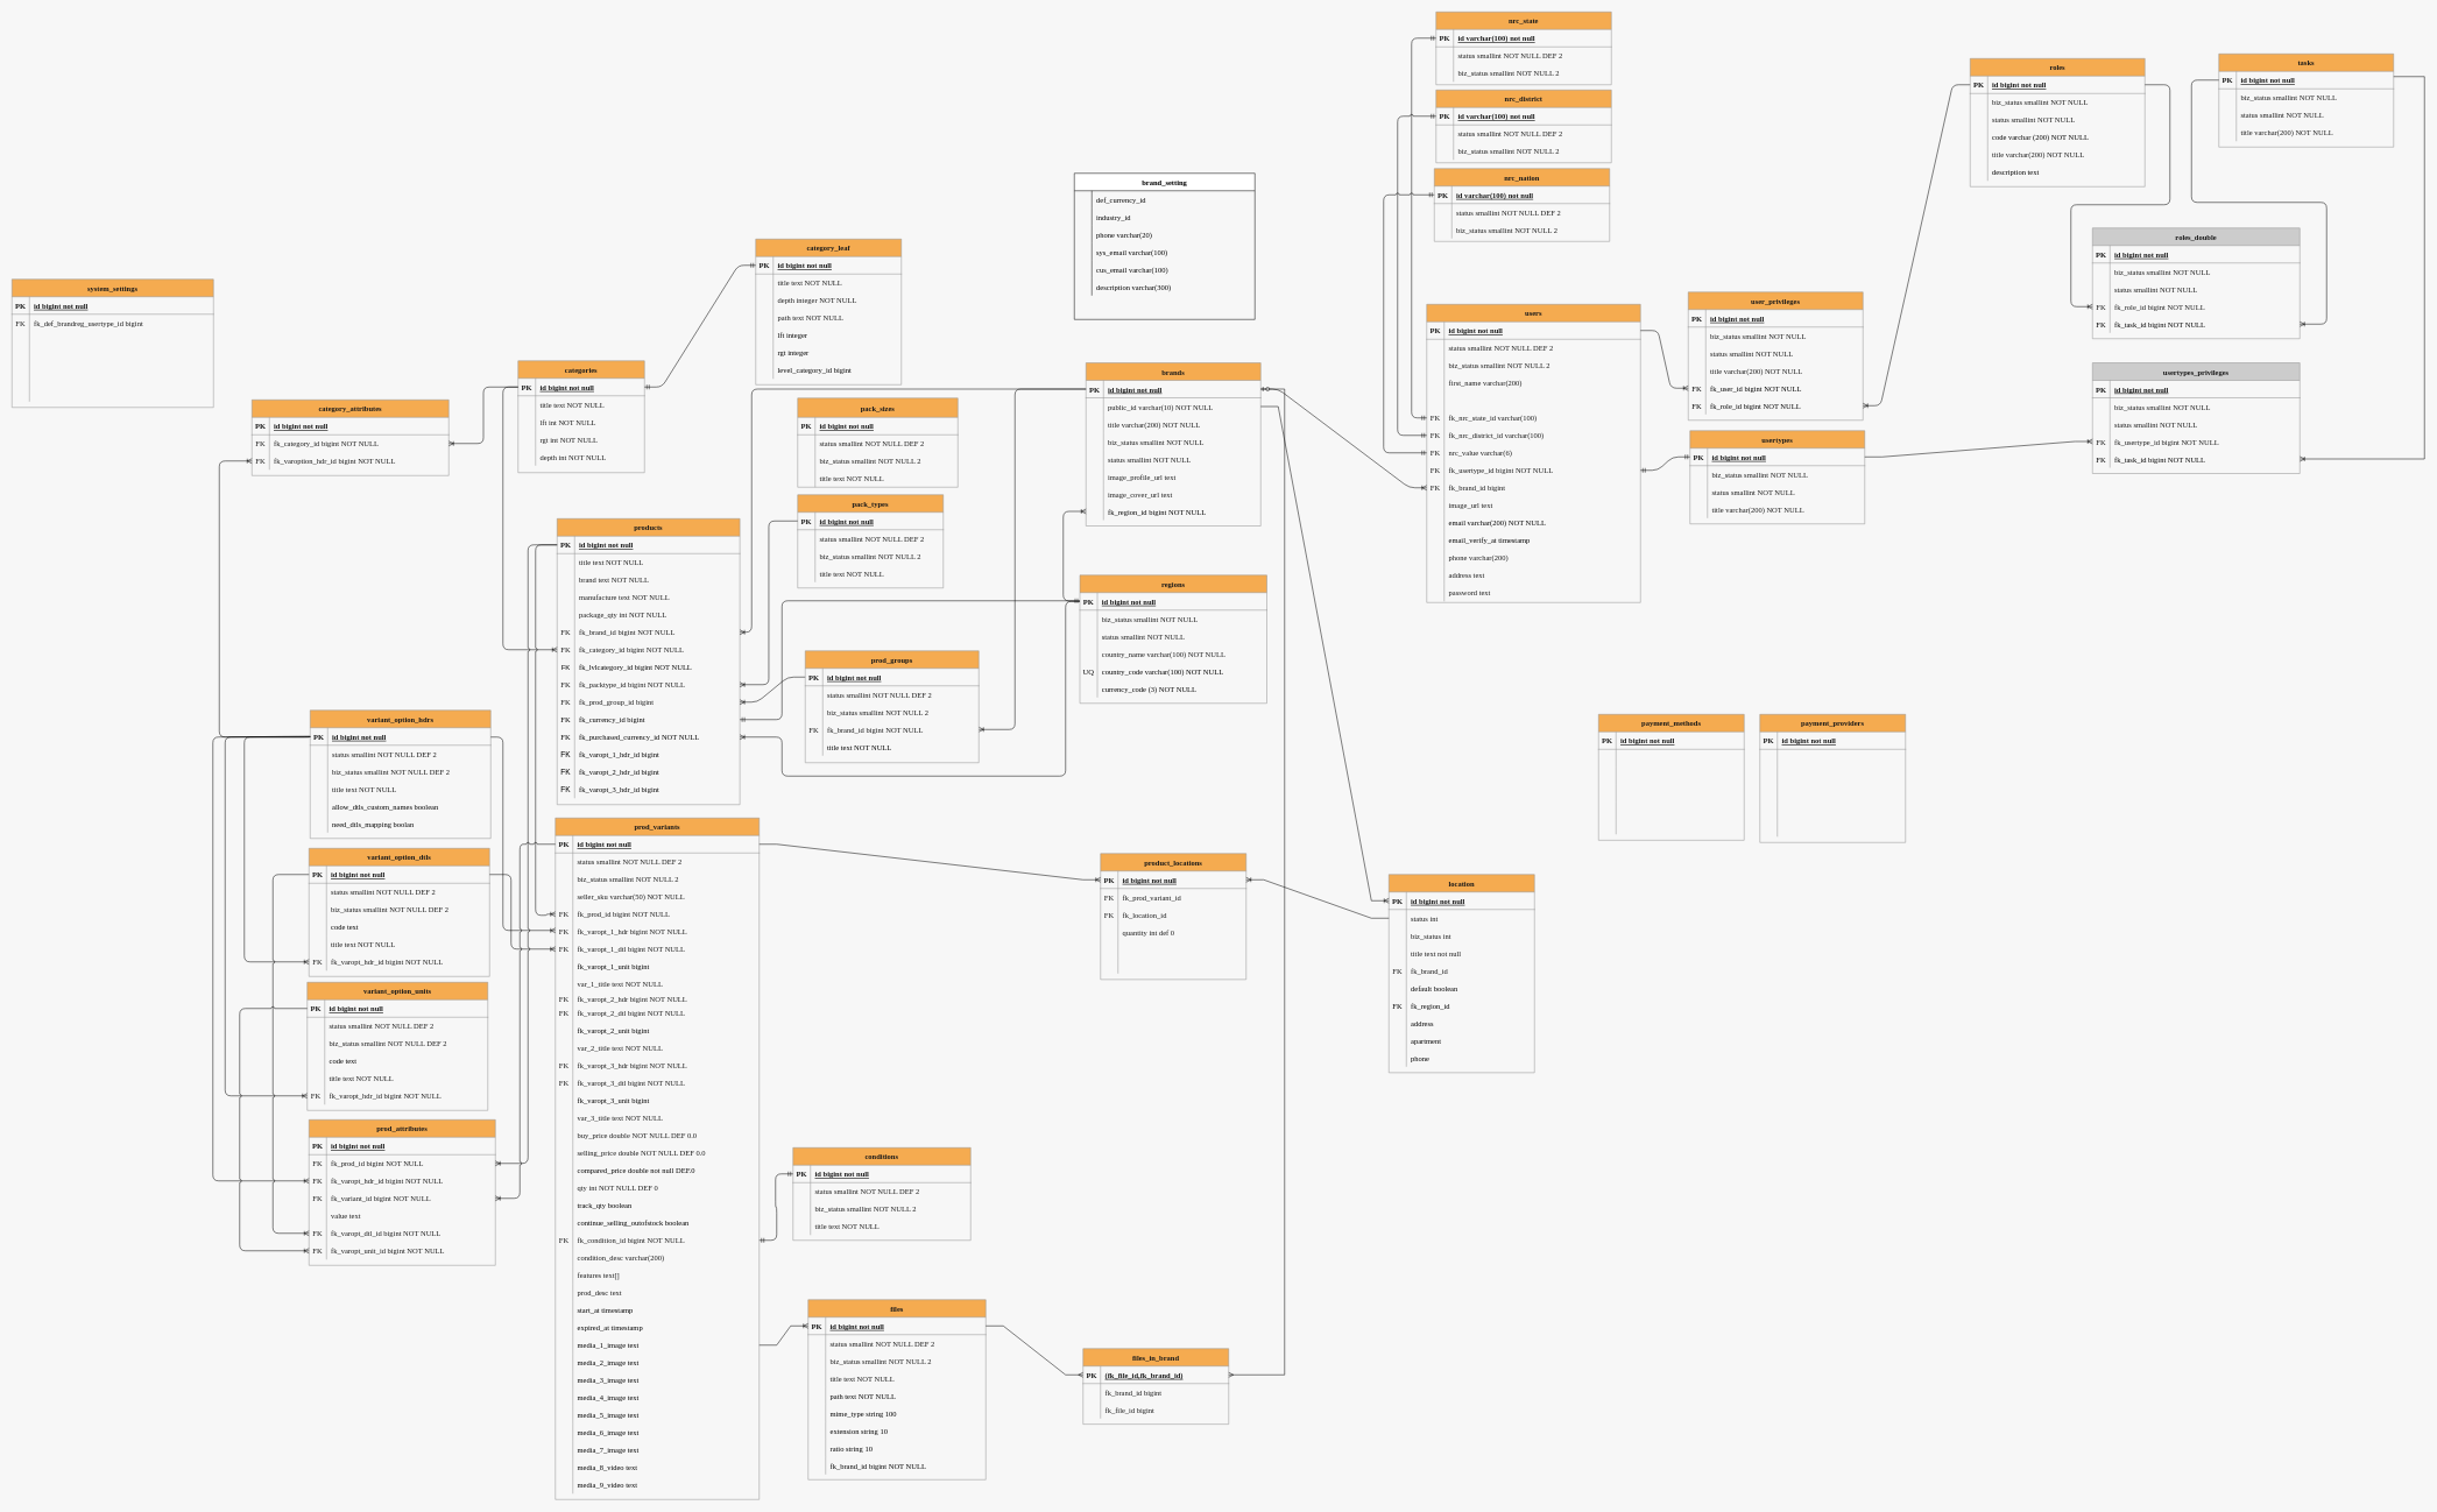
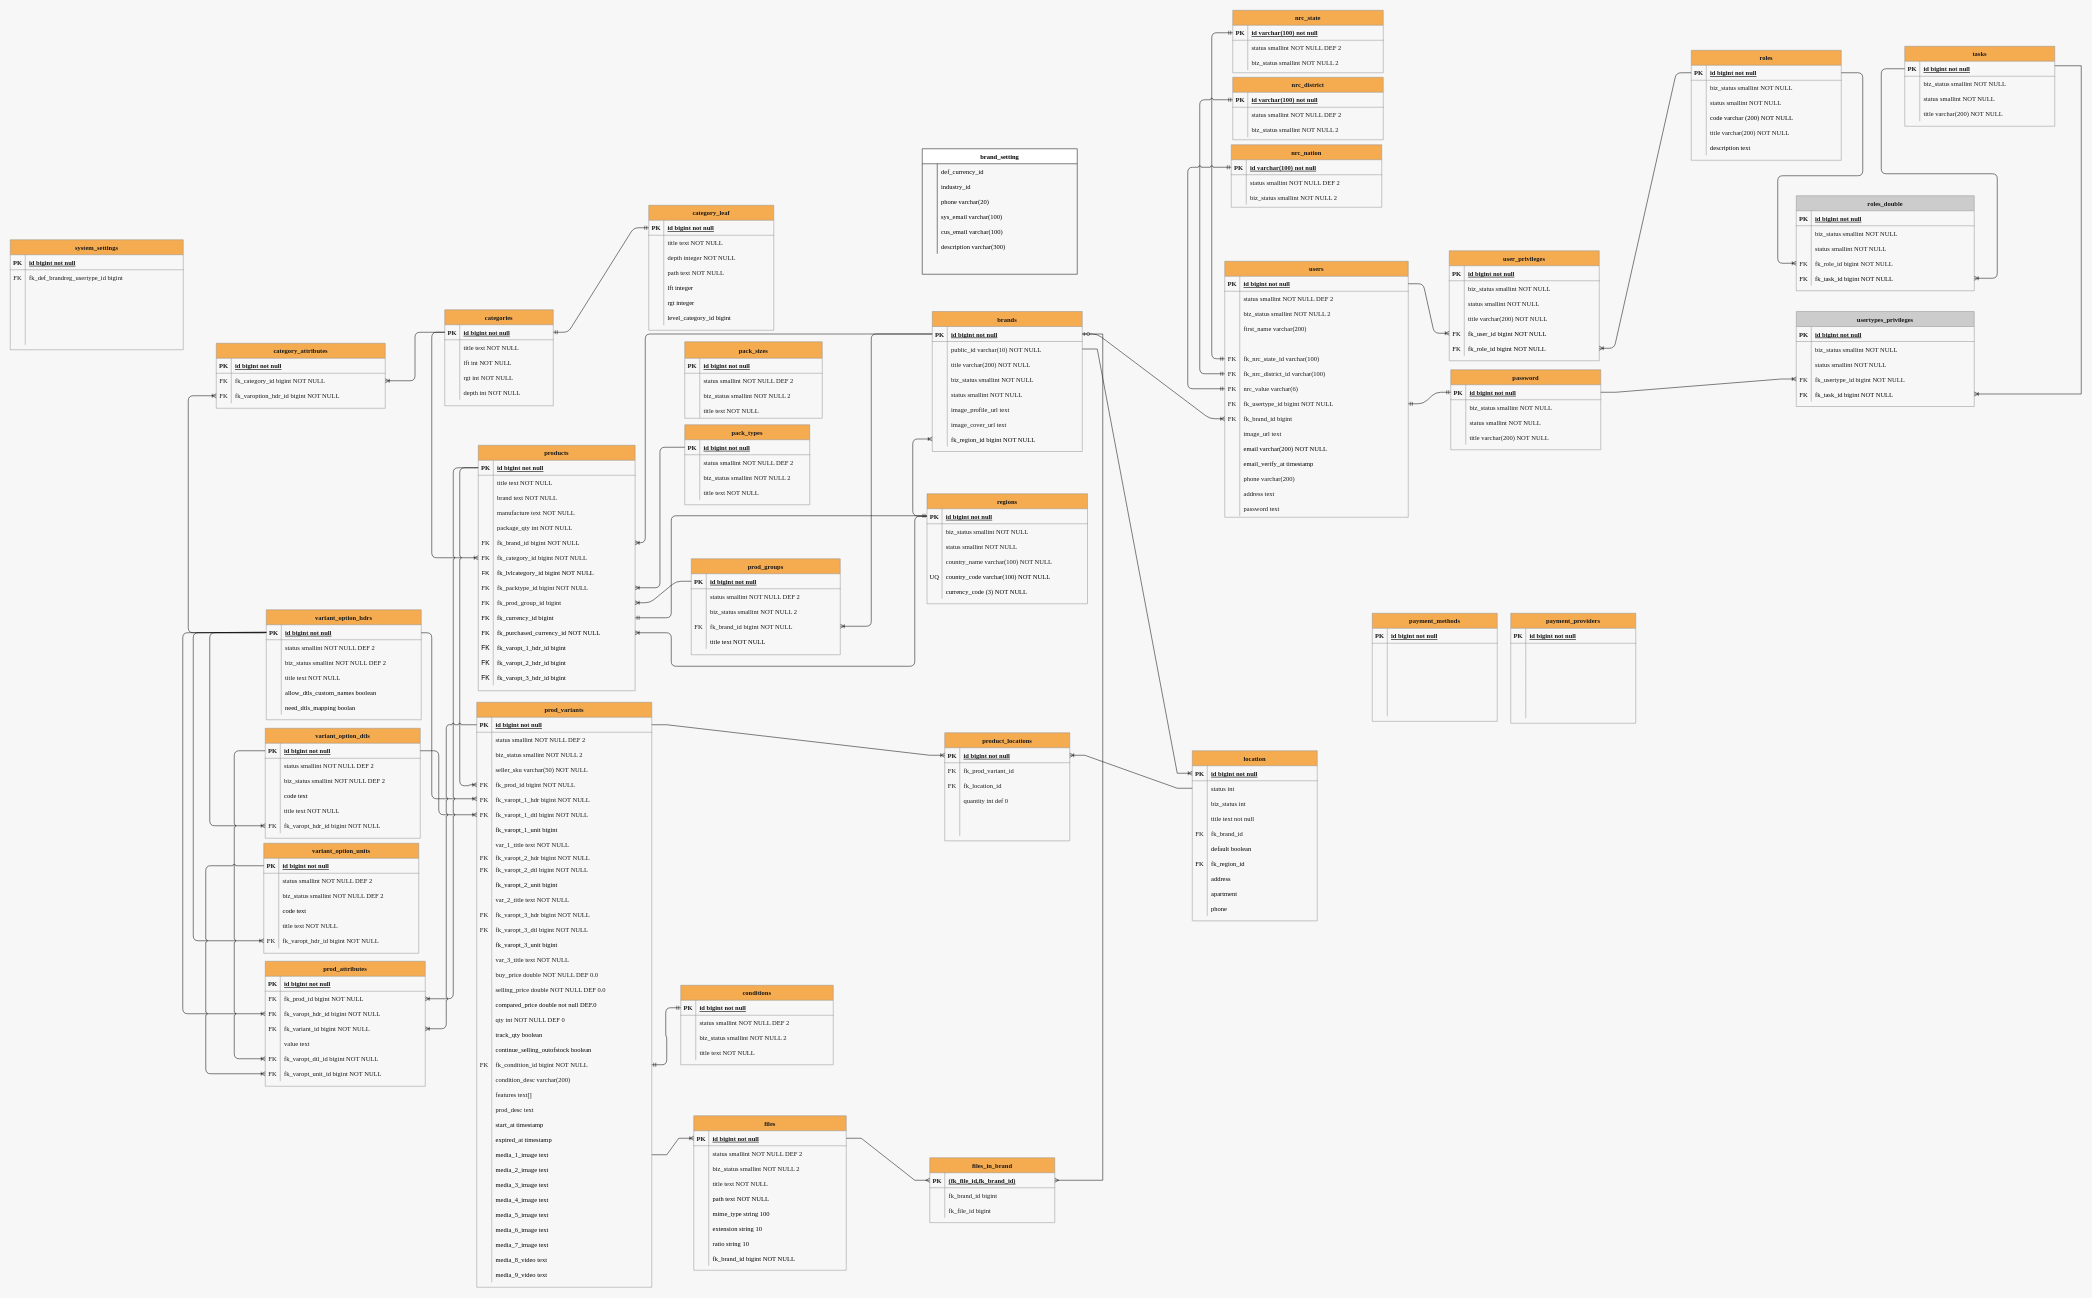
- <mxCell id="427" value="usertypes" style="shape=table;startSize=30;container=1;collapsible=1;childLayout=tableLayout;fixedRows=1;rowLines=0;fontStyle=1;align=center;resizeLast=1;fontFamily=Lucida Console;fontSize=13;fillColor=#F5AB50;strokeColor=#909090;fontColor=#1A1A1A;" parent="1" vertex="1"><mxGeometry x="2901" y="739" width="300" height="160" as="geometry" /></mxCell>
+ <mxCell id="427" value="password" style="shape=table;startSize=30;container=1;collapsible=1;childLayout=tableLayout;fixedRows=1;rowLines=0;fontStyle=1;align=center;resizeLast=1;fontFamily=Lucida Console;fontSize=13;fillColor=#F5AB50;strokeColor=#909090;fontColor=#1A1A1A;" parent="1" vertex="1"><mxGeometry x="2901" y="739" width="300" height="160" as="geometry" /></mxCell>
